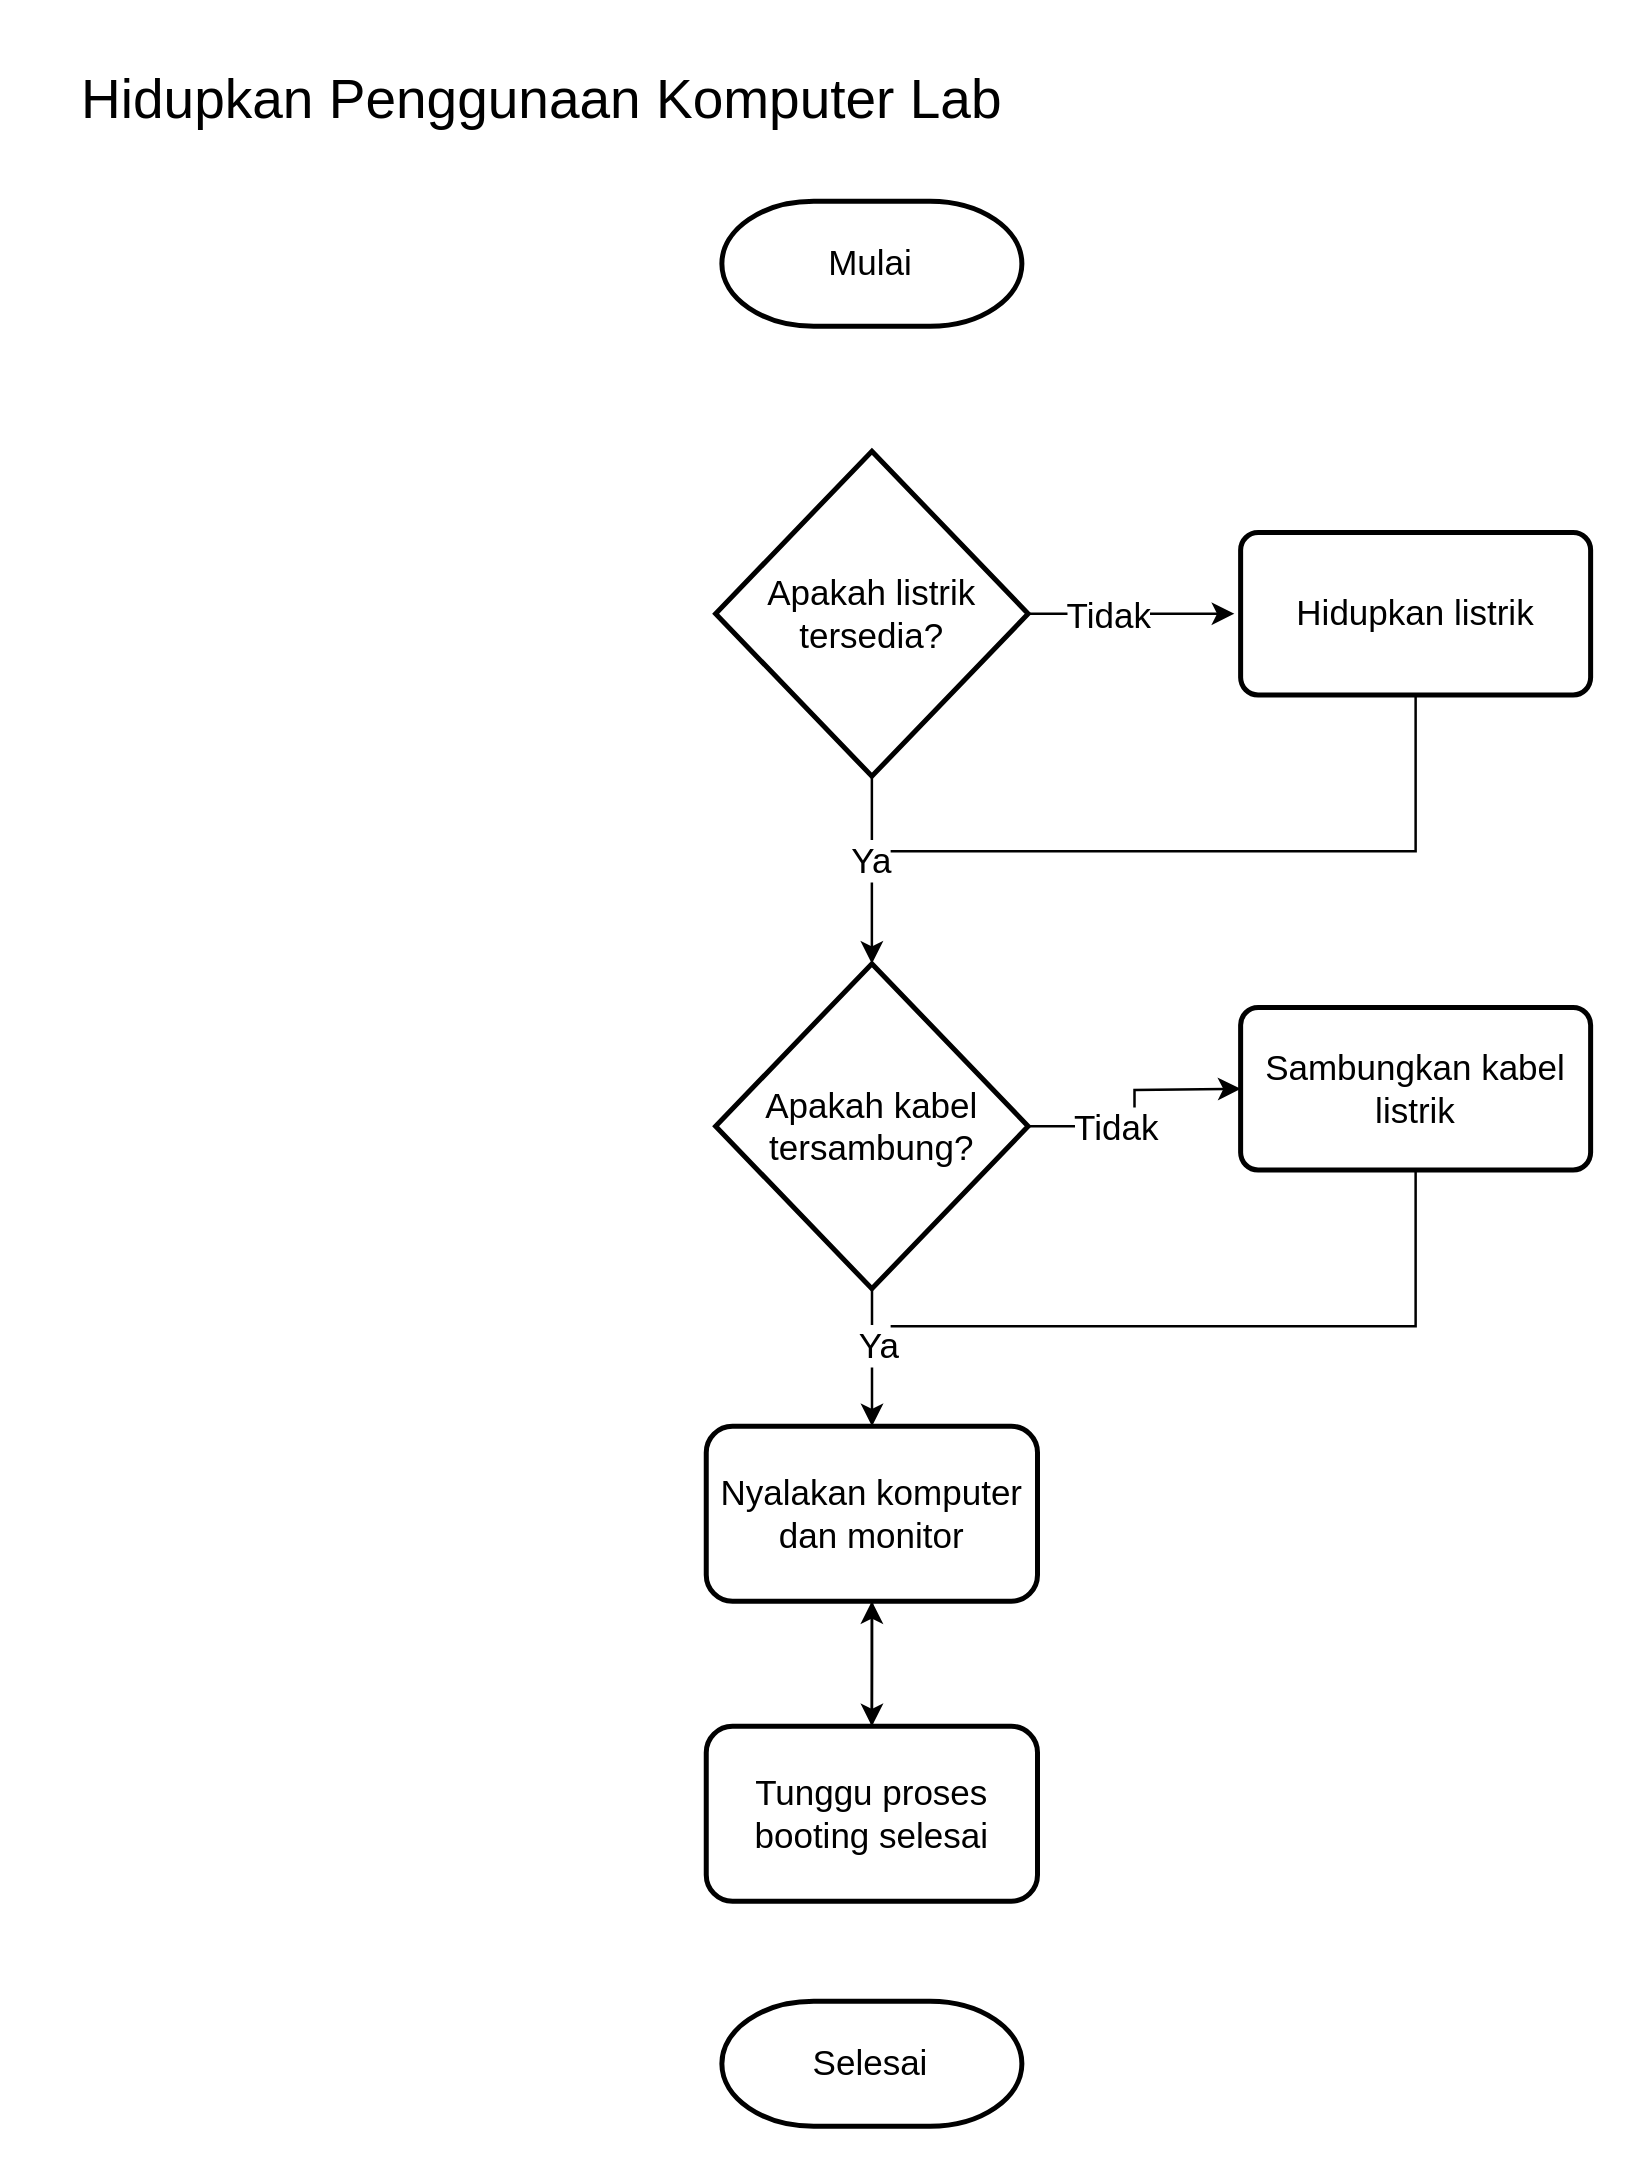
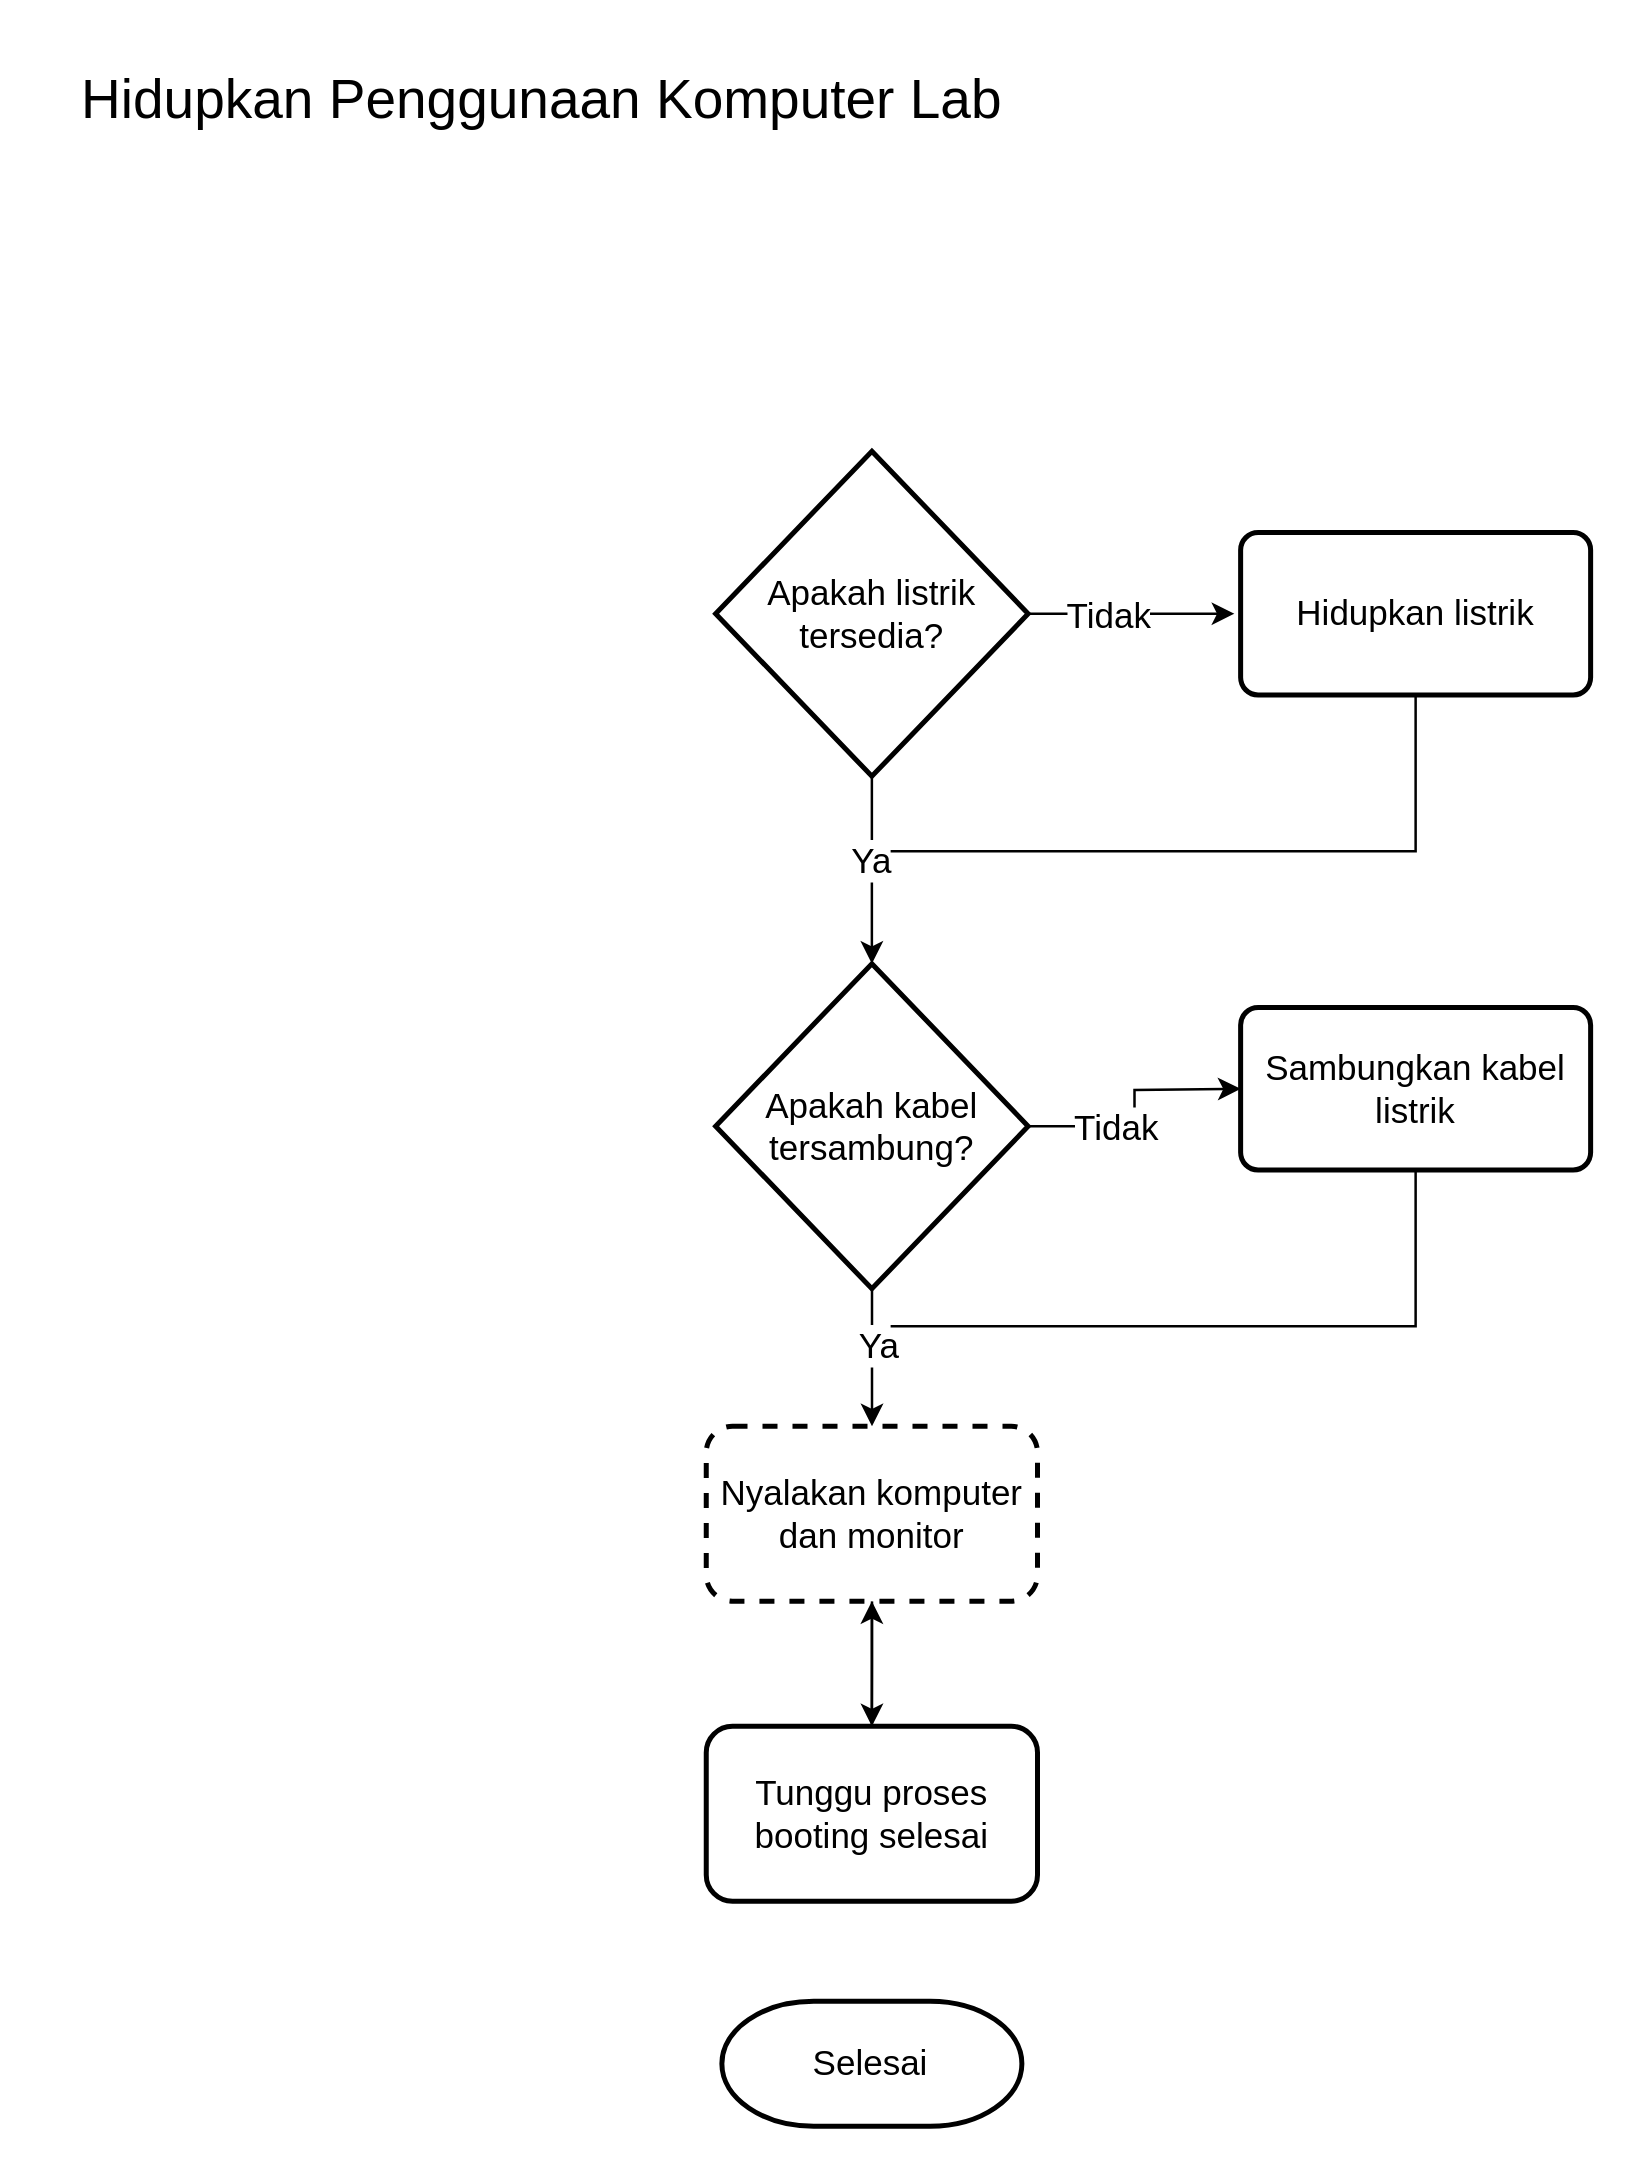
- <mxCell id="2" value="&lt;font style=&quot;font-size: 14px;&quot;&gt;Mulai&lt;/font&gt;" style="strokeWidth=2;html=1;shape=mxgraph.flowchart.terminator;whiteSpace=wrap;" parent="1" vertex="1"><mxGeometry x="288.25" y="80" width="120" height="50" as="geometry" /></mxCell>
- <mxCell id="17" value="&lt;span style=&quot;font-size: 14px;&quot;&gt;Nyalakan komputer dan monitor&lt;/span&gt;" style="rounded=1;whiteSpace=wrap;html=1;strokeWidth=2;" vertex="1" parent="1"><mxGeometry x="282" y="570" width="132.5" height="70" as="geometry" /></mxCell>
+ <mxCell id="17" value="&lt;span style=&quot;font-size: 14px;&quot;&gt;Nyalakan komputer dan monitor&lt;/span&gt;" style="rounded=1;whiteSpace=wrap;html=1;strokeWidth=2;dashed=1;" vertex="1" parent="1"><mxGeometry x="282" y="570" width="132.5" height="70" as="geometry" /></mxCell>
